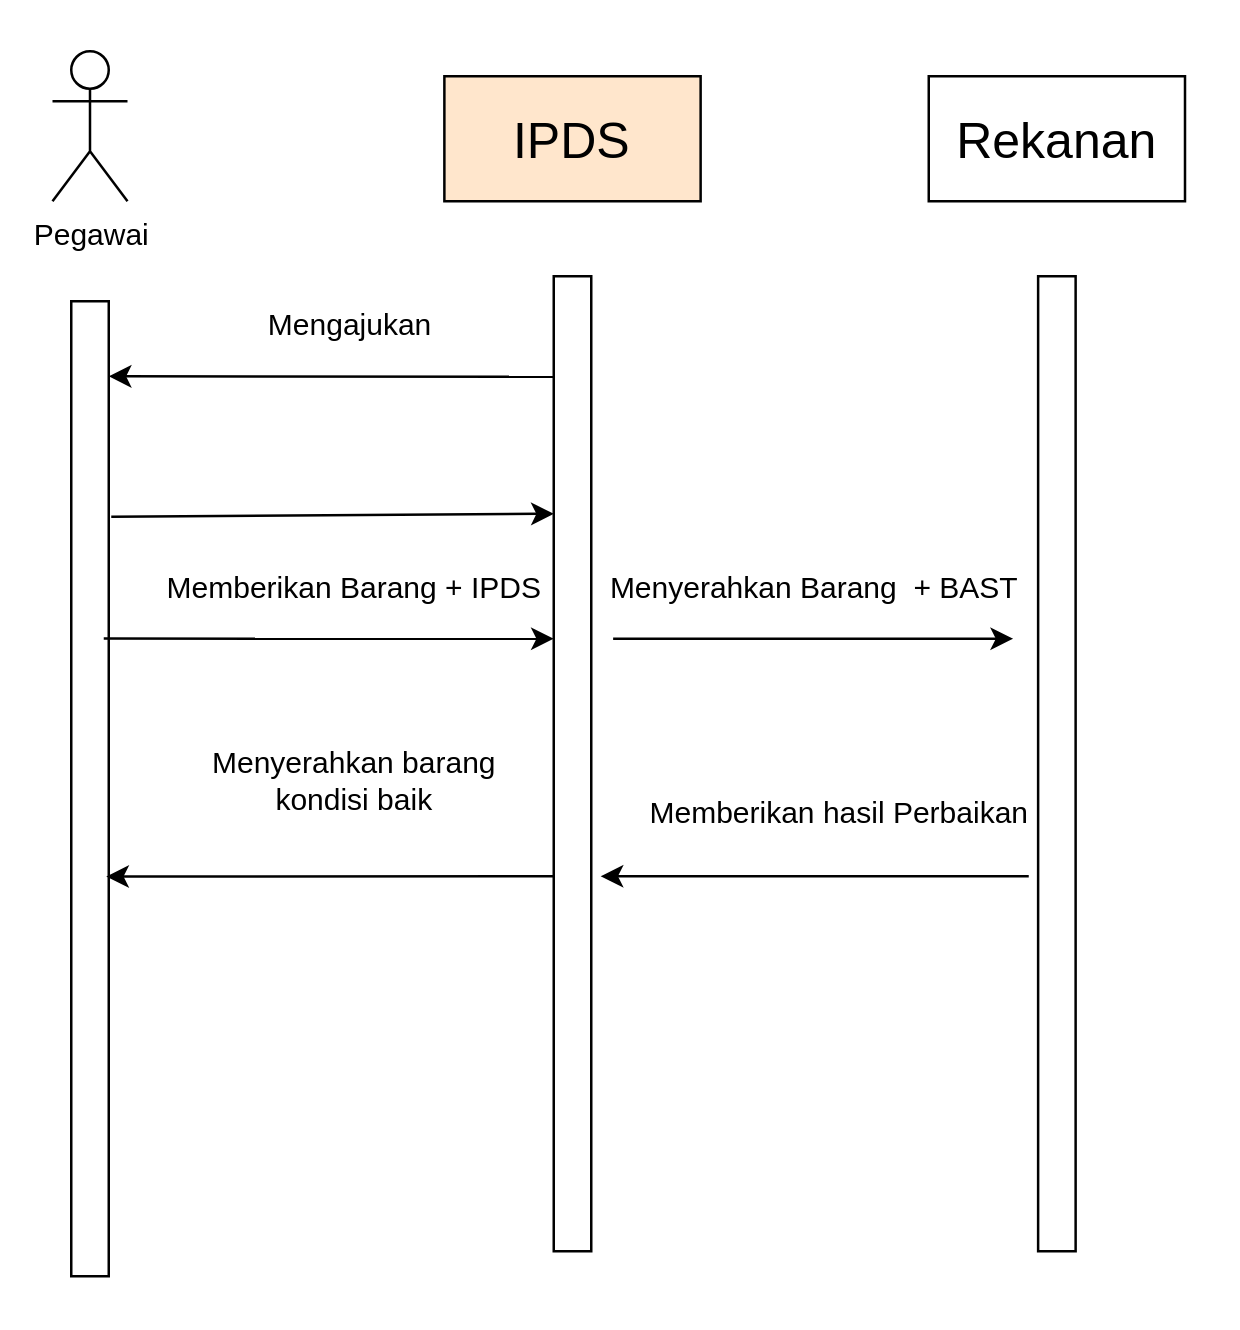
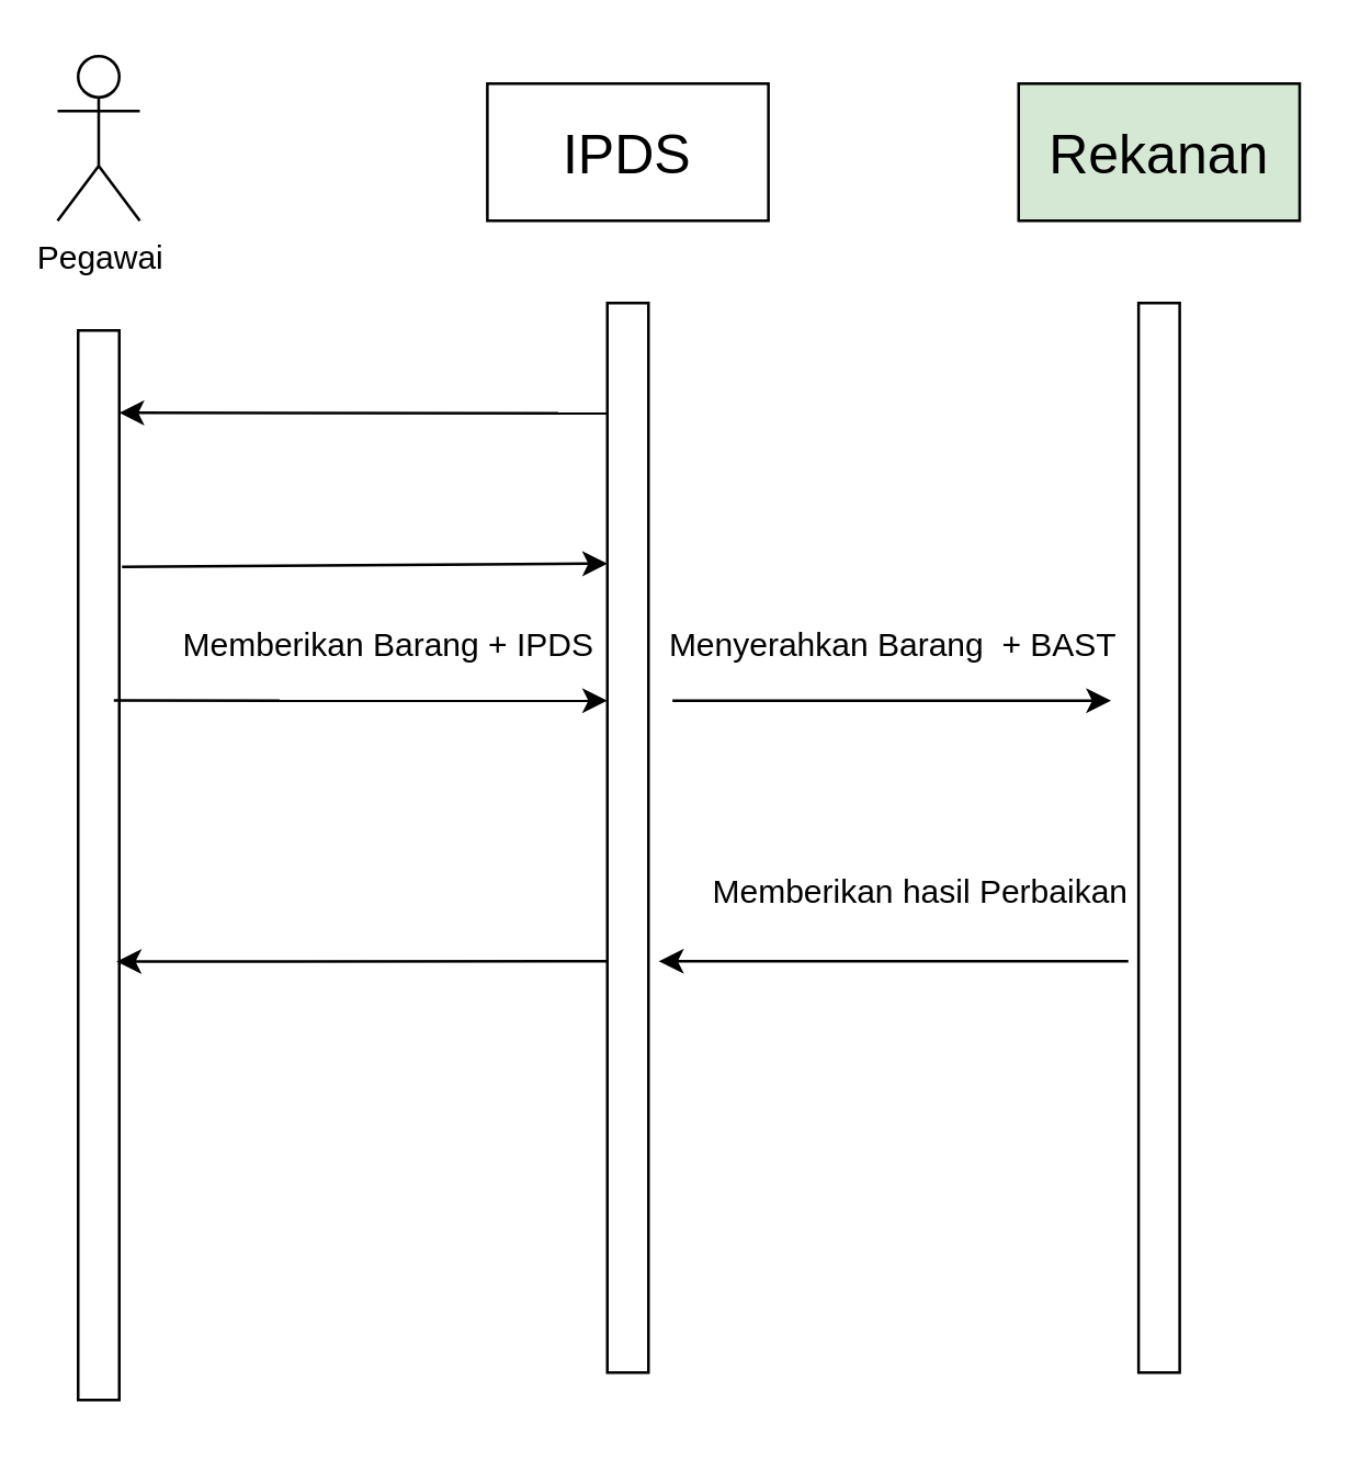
- <mxCell id="5" value="&lt;font style=&quot;font-size: 20px;&quot;&gt;IPDS&lt;/font&gt;" style="rounded=0;whiteSpace=wrap;html=1;fillColor=#ffe6cc;" vertex="1" parent="1"><mxGeometry x="177.25" y="30" width="102.5" height="50" as="geometry" /></mxCell>
+ <mxCell id="5" value="&lt;font style=&quot;font-size: 20px;&quot;&gt;IPDS&lt;/font&gt;" style="rounded=0;whiteSpace=wrap;html=1;" vertex="1" parent="1"><mxGeometry x="177.25" y="30" width="102.5" height="50" as="geometry" /></mxCell>
- <mxCell id="7" value="&lt;font style=&quot;font-size: 20px;&quot;&gt;Rekanan&lt;/font&gt;" style="rounded=0;whiteSpace=wrap;html=1;" vertex="1" parent="1"><mxGeometry x="371" y="30" width="102.5" height="50" as="geometry" /></mxCell>
+ <mxCell id="7" value="&lt;font style=&quot;font-size: 20px;&quot;&gt;Rekanan&lt;/font&gt;" style="rounded=0;whiteSpace=wrap;html=1;fillColor=#d5e8d4;" vertex="1" parent="1"><mxGeometry x="371" y="30" width="102.5" height="50" as="geometry" /></mxCell>
- <mxCell id="9" value="Mengajukan&amp;nbsp;" style="text;html=1;align=center;verticalAlign=middle;resizable=0;points=[];autosize=1;strokeColor=none;fillColor=none;" vertex="1" parent="1"><mxGeometry x="96" y="115" width="90" height="30" as="geometry" /></mxCell>
- <mxCell id="18" value="Menyerahkan barang &lt;br&gt;kondisi baik" style="text;html=1;align=center;verticalAlign=middle;resizable=0;points=[];autosize=1;strokeColor=none;fillColor=none;" vertex="1" parent="1"><mxGeometry x="71" y="292" width="140" height="40" as="geometry" /></mxCell>
